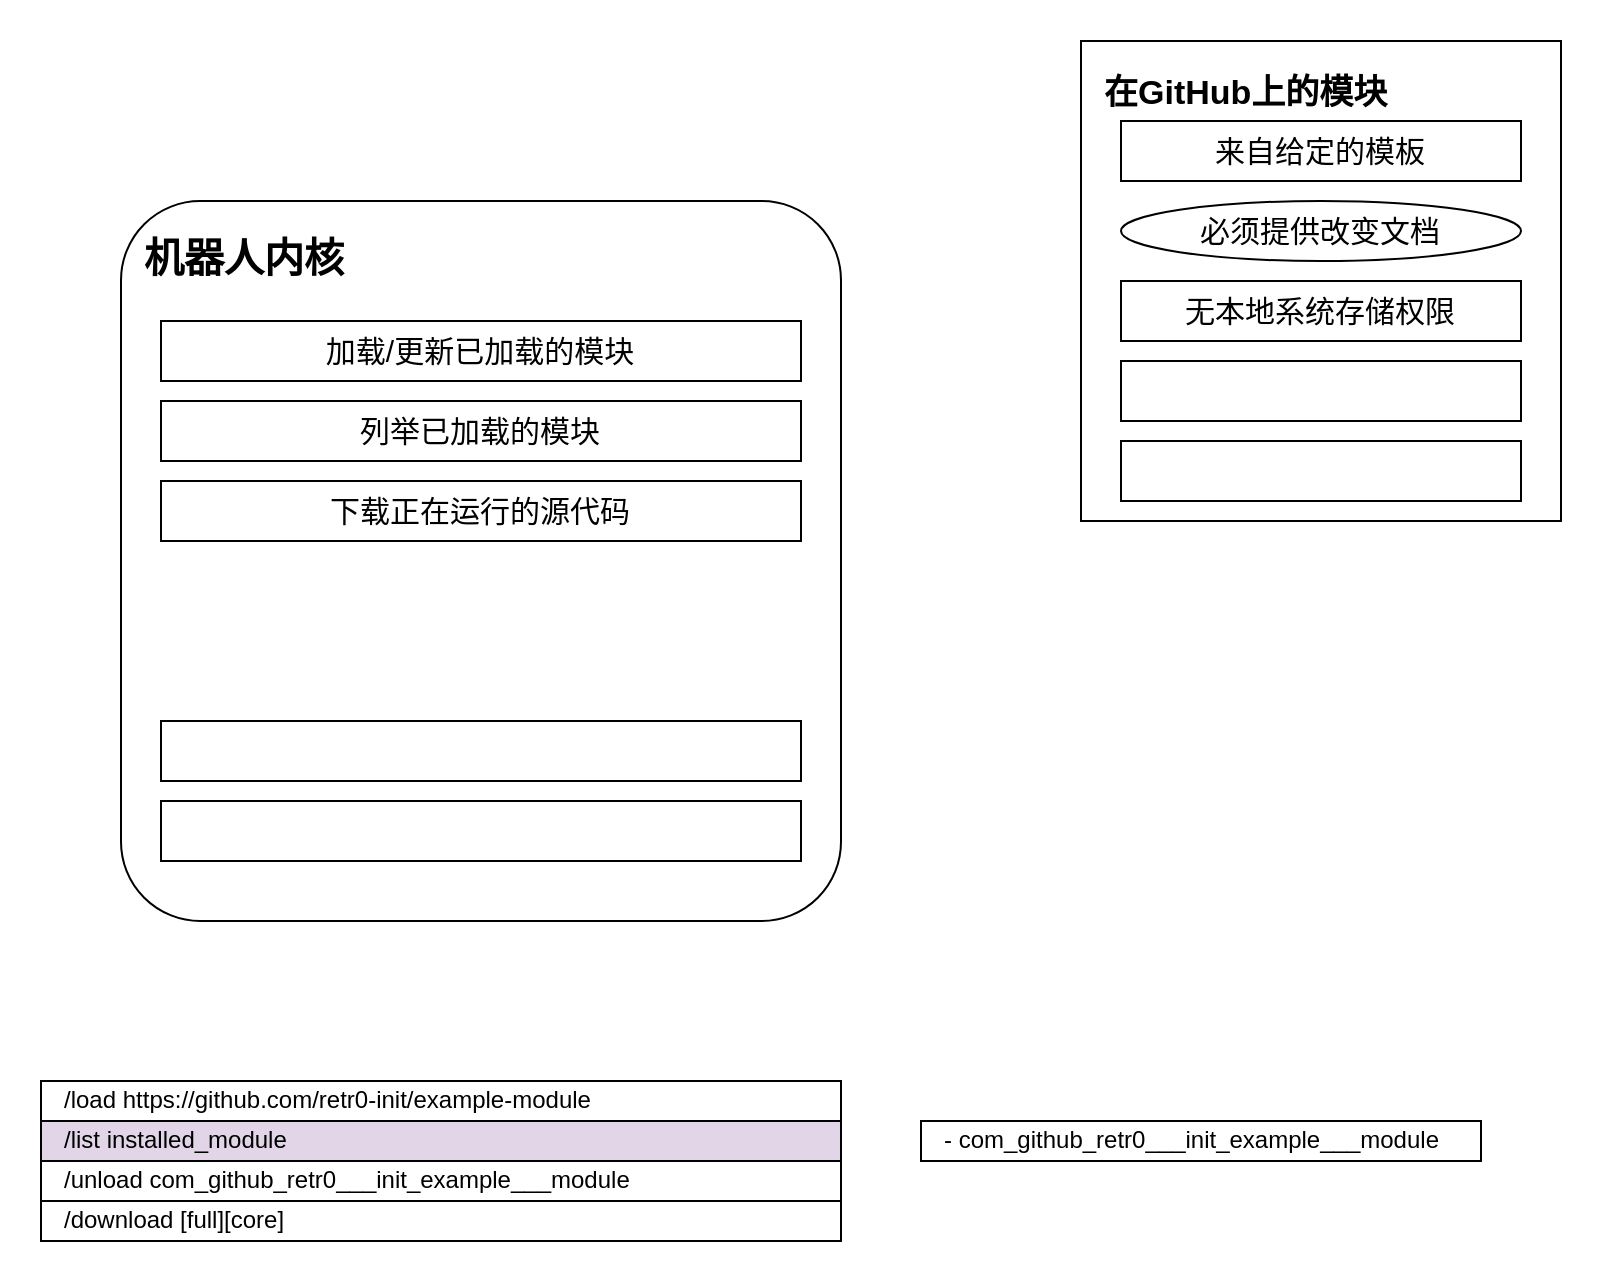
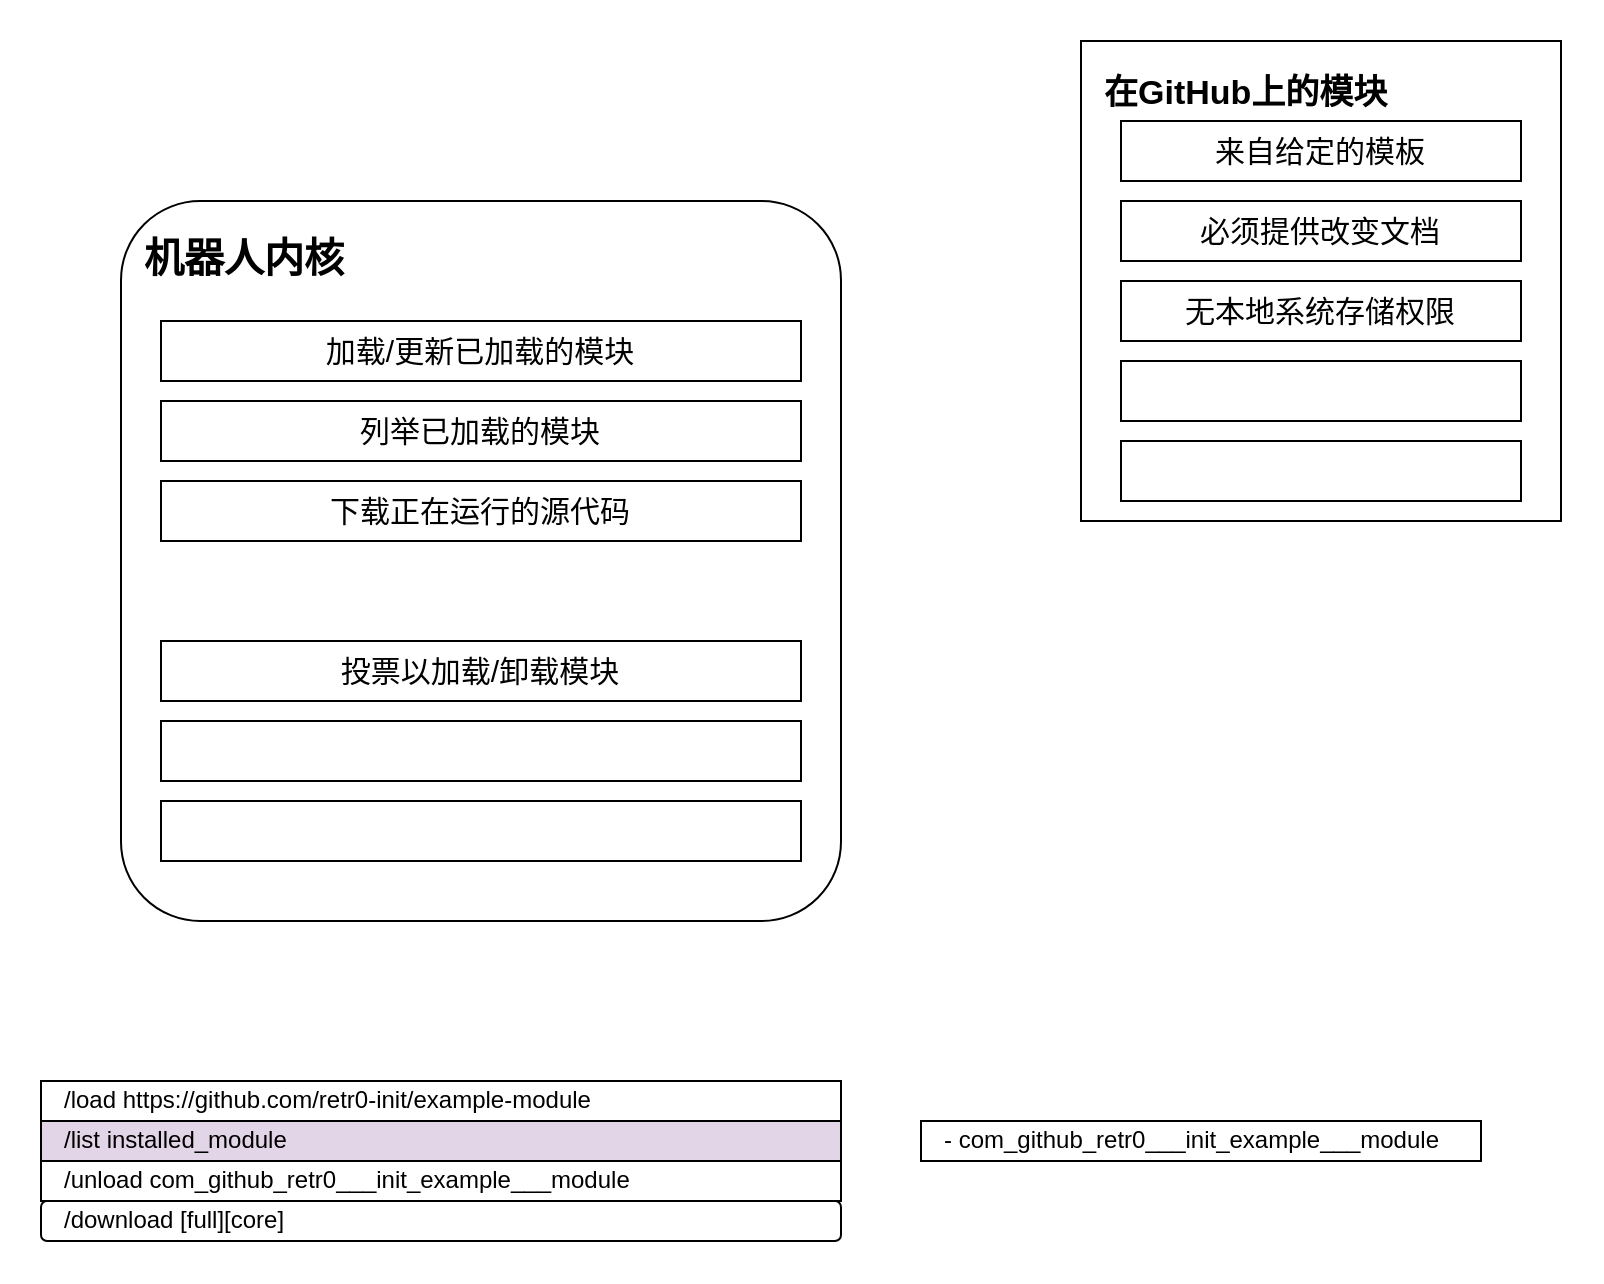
- <mxCell id="11" value="必须提供改变文档" style="ellipse;whiteSpace=wrap;html=1;fontSize=15;" parent="1" vertex="1"><mxGeometry x="560" y="100" width="200" height="30" as="geometry" /></mxCell>
+ <mxCell id="11" value="必须提供改变文档" style="rounded=0;whiteSpace=wrap;html=1;fontSize=15;" parent="1" vertex="1"><mxGeometry x="560" y="100" width="200" height="30" as="geometry" /></mxCell>
+ <mxCell id="7" value="投票以加载/卸载模块" style="rounded=0;whiteSpace=wrap;html=1;fontSize=15;" parent="1" vertex="1"><mxGeometry x="80" y="320" width="320" height="30" as="geometry" /></mxCell>
- <mxCell id="19" value="/download [full][core]" style="rounded=0;whiteSpace=wrap;html=1;align=left;spacingLeft=10;" parent="1" vertex="1"><mxGeometry x="20" y="600" width="400" height="20" as="geometry" /></mxCell>
+ <mxCell id="19" value="/download [full][core]" style="whiteSpace=wrap;html=1;align=left;spacingLeft=10;rounded=1;" parent="1" vertex="1"><mxGeometry x="20" y="600" width="400" height="20" as="geometry" /></mxCell>
